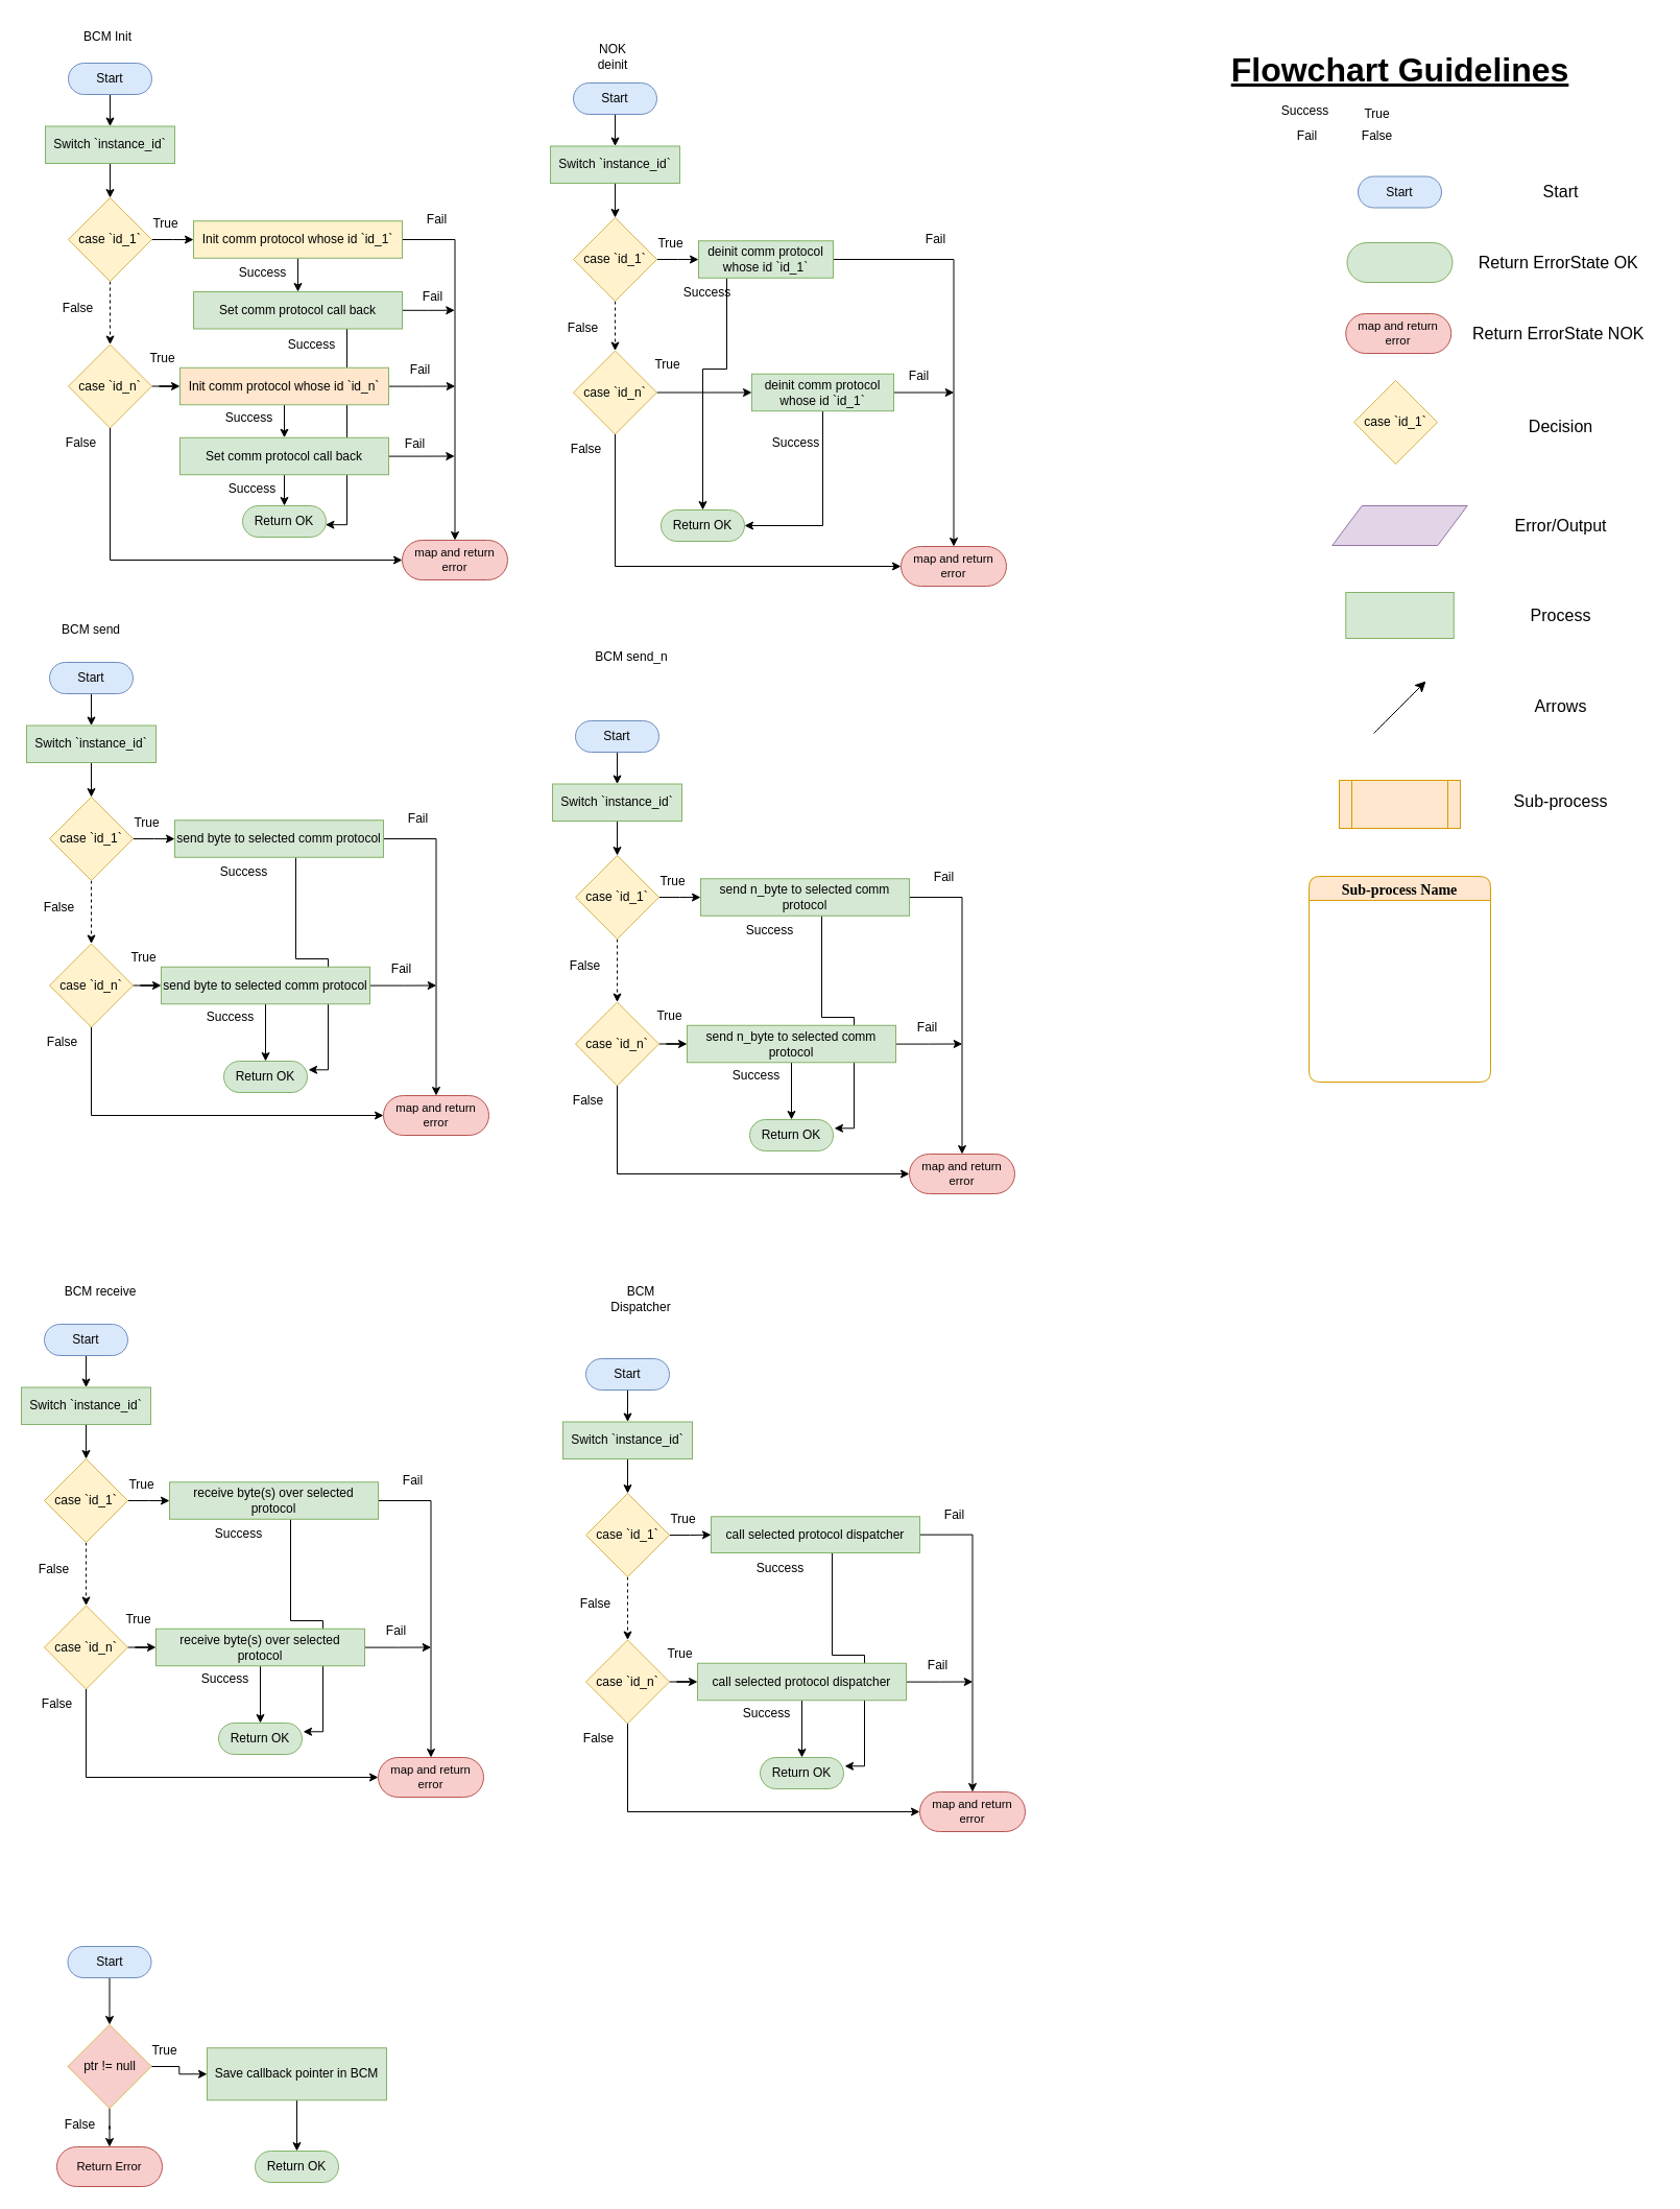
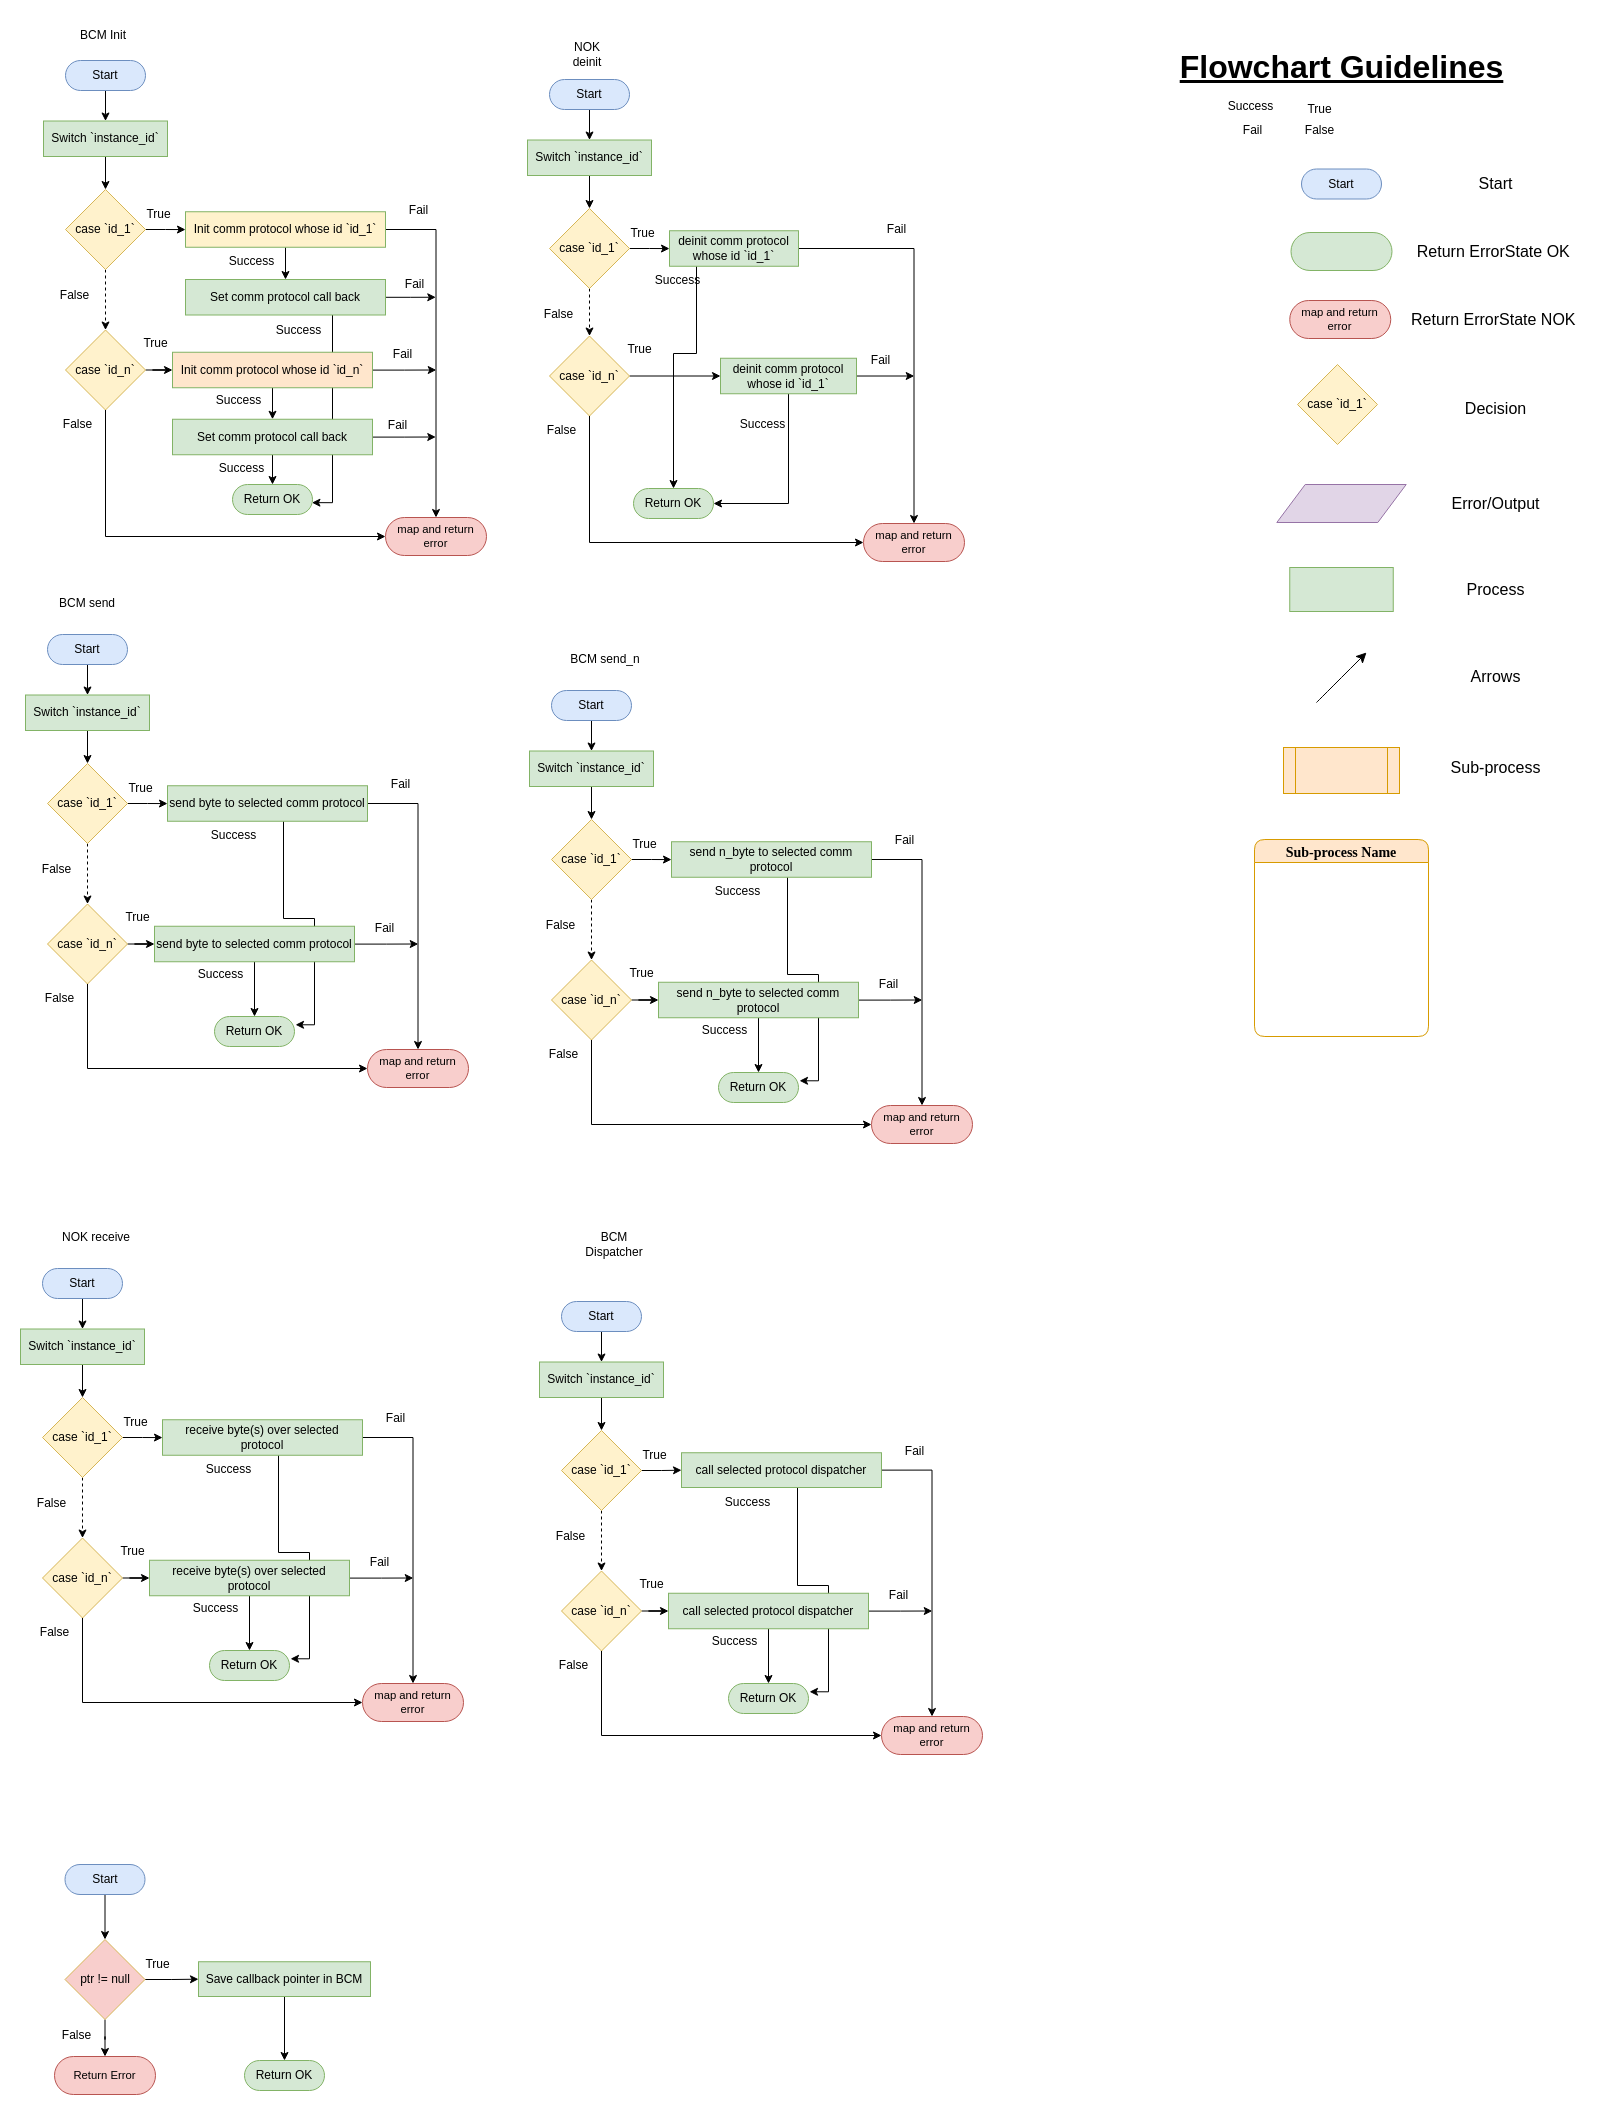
- <mxCell id="142" value="BCM send_n" style="text;html=1;strokeColor=none;fillColor=none;align=center;verticalAlign=middle;whiteSpace=wrap;rounded=0;" vertex="1" parent="1"><mxGeometry x="561" y="614" width="88" height="30" as="geometry" /></mxCell>
+ <mxCell id="142" value="BCM send_n" style="text;html=1;strokeColor=none;fillColor=none;align=center;verticalAlign=middle;whiteSpace=wrap;rounded=0;" vertex="1" parent="1"><mxGeometry x="561" y="644" width="88" height="30" as="geometry" /></mxCell>
- <mxCell id="169" value="BCM receive" style="text;html=1;strokeColor=none;fillColor=none;align=center;verticalAlign=middle;whiteSpace=wrap;rounded=0;" vertex="1" parent="1"><mxGeometry x="52" y="1222" width="88" height="30" as="geometry" /></mxCell>
+ <mxCell id="169" value="NOK receive" style="text;html=1;strokeColor=none;fillColor=none;align=center;verticalAlign=middle;whiteSpace=wrap;rounded=0;" vertex="1" parent="1"><mxGeometry x="52" y="1222" width="88" height="30" as="geometry" /></mxCell>
- <mxCell id="203" value="Save callback pointer in BCM" style="rounded=0;whiteSpace=wrap;html=1;fillColor=#d5e8d4;strokeColor=#82b366;" vertex="1" parent="1"><mxGeometry x="198" y="1961.25" width="172" height="50" as="geometry" /></mxCell>
+ <mxCell id="203" value="Save callback pointer in BCM" style="rounded=0;whiteSpace=wrap;html=1;fillColor=#d5e8d4;strokeColor=#82b366;" vertex="1" parent="1"><mxGeometry x="198" y="1961.25" width="172" height="34.75" as="geometry" /></mxCell>
